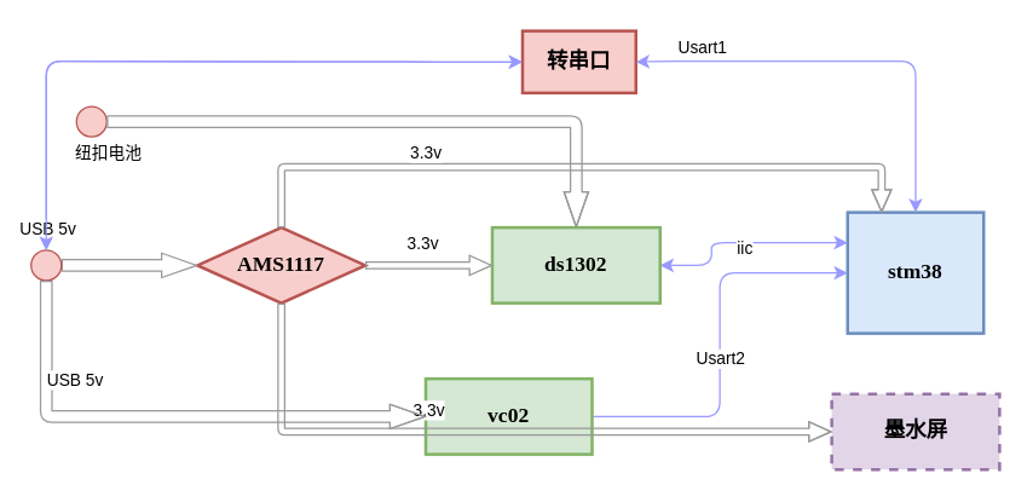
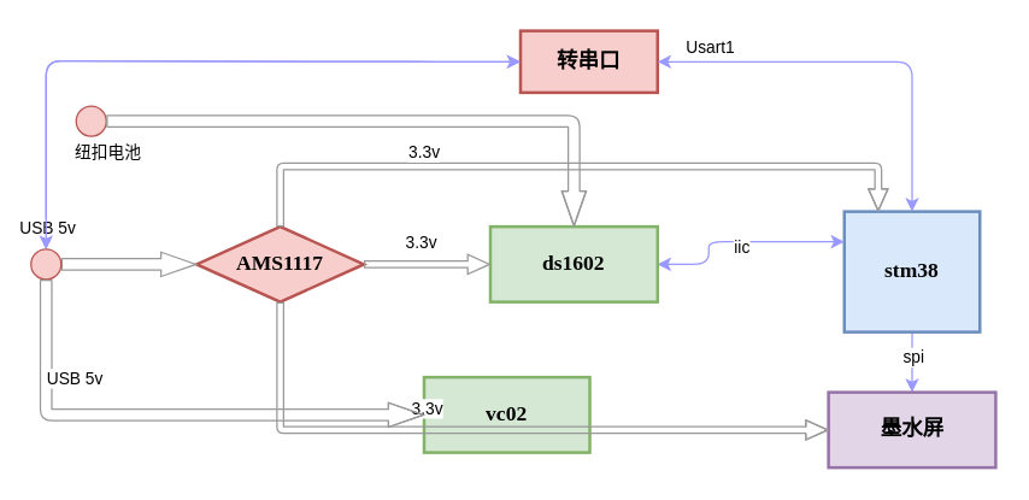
- <mxCell id="28" value="转串口" style="whiteSpace=wrap;align=center;verticalAlign=middle;fontStyle=1;strokeWidth=2;fillColor=#f8cecc;fontFamily=Times New Roman;strokeColor=#b85450;fontSize=14;" vertex="1" parent="1"><mxGeometry x="345" y="20" width="75" height="41" as="geometry" /></mxCell>
+ <mxCell id="28" value="转串口" style="whiteSpace=wrap;align=center;verticalAlign=middle;fontStyle=1;strokeWidth=2;fillColor=#f8cecc;fontFamily=Times New Roman;strokeColor=#b85450;fontSize=14;" vertex="1" parent="1"><mxGeometry x="345" y="20" width="91" height="41" as="geometry" /></mxCell>
- <mxCell id="11" value="ds1302" style="whiteSpace=wrap;align=center;verticalAlign=middle;fontStyle=1;strokeWidth=2;fillColor=#d5e8d4;fontFamily=Times New Roman;strokeColor=#82b366;fontSize=14;" vertex="1" parent="1"><mxGeometry x="325" y="150" width="111" height="50" as="geometry" /></mxCell>
+ <mxCell id="11" value="ds1602" style="whiteSpace=wrap;align=center;verticalAlign=middle;fontStyle=1;strokeWidth=2;fillColor=#d5e8d4;fontFamily=Times New Roman;strokeColor=#82b366;fontSize=14;" vertex="1" parent="1"><mxGeometry x="325" y="150" width="111" height="50" as="geometry" /></mxCell>
- <mxCell id="6" style="edgeStyle=orthogonalEdgeStyle;rounded=1;orthogonalLoop=1;jettySize=auto;html=1;exitX=1;exitY=0.5;exitDx=0;exitDy=0;entryX=0;entryY=0.5;entryDx=0;entryDy=0;curved=0;strokeColor=#9999FF;" edge="1" parent="1" source="8" target="5"><mxGeometry relative="1" as="geometry" /></mxCell>
- <mxCell id="7" value="Usart2" style="edgeLabel;html=1;align=center;verticalAlign=middle;resizable=0;points=[];" vertex="1" connectable="0" parent="6"><mxGeometry x="-0.065" relative="1" as="geometry"><mxPoint as="offset" /></mxGeometry></mxCell>
+ <mxCell id="2" style="edgeStyle=orthogonalEdgeStyle;rounded=0;orthogonalLoop=1;jettySize=auto;html=1;exitX=0.5;exitY=1;exitDx=0;exitDy=0;entryX=0.5;entryY=0;entryDx=0;entryDy=0;strokeColor=#9999FF;" edge="1" parent="1" source="5" target="12"><mxGeometry relative="1" as="geometry" /></mxCell>
+ <mxCell id="3" value="spi" style="edgeLabel;html=1;align=center;verticalAlign=middle;resizable=0;points=[];" vertex="1" connectable="0" parent="2"><mxGeometry x="-0.188" relative="1" as="geometry"><mxPoint as="offset" /></mxGeometry></mxCell>
- <mxCell id="12" value="墨水屏" style="whiteSpace=wrap;align=center;verticalAlign=middle;fontStyle=1;strokeWidth=2;fillColor=#e1d5e7;fontFamily=Times New Roman;strokeColor=#9673a6;fontSize=14;dashed=1;" vertex="1" parent="1"><mxGeometry x="549.5" y="260" width="111" height="50" as="geometry" /></mxCell>
+ <mxCell id="12" value="墨水屏" style="whiteSpace=wrap;align=center;verticalAlign=middle;fontStyle=1;strokeWidth=2;fillColor=#e1d5e7;fontFamily=Times New Roman;strokeColor=#9673a6;fontSize=14;" vertex="1" parent="1"><mxGeometry x="549.5" y="260" width="111" height="50" as="geometry" /></mxCell>
